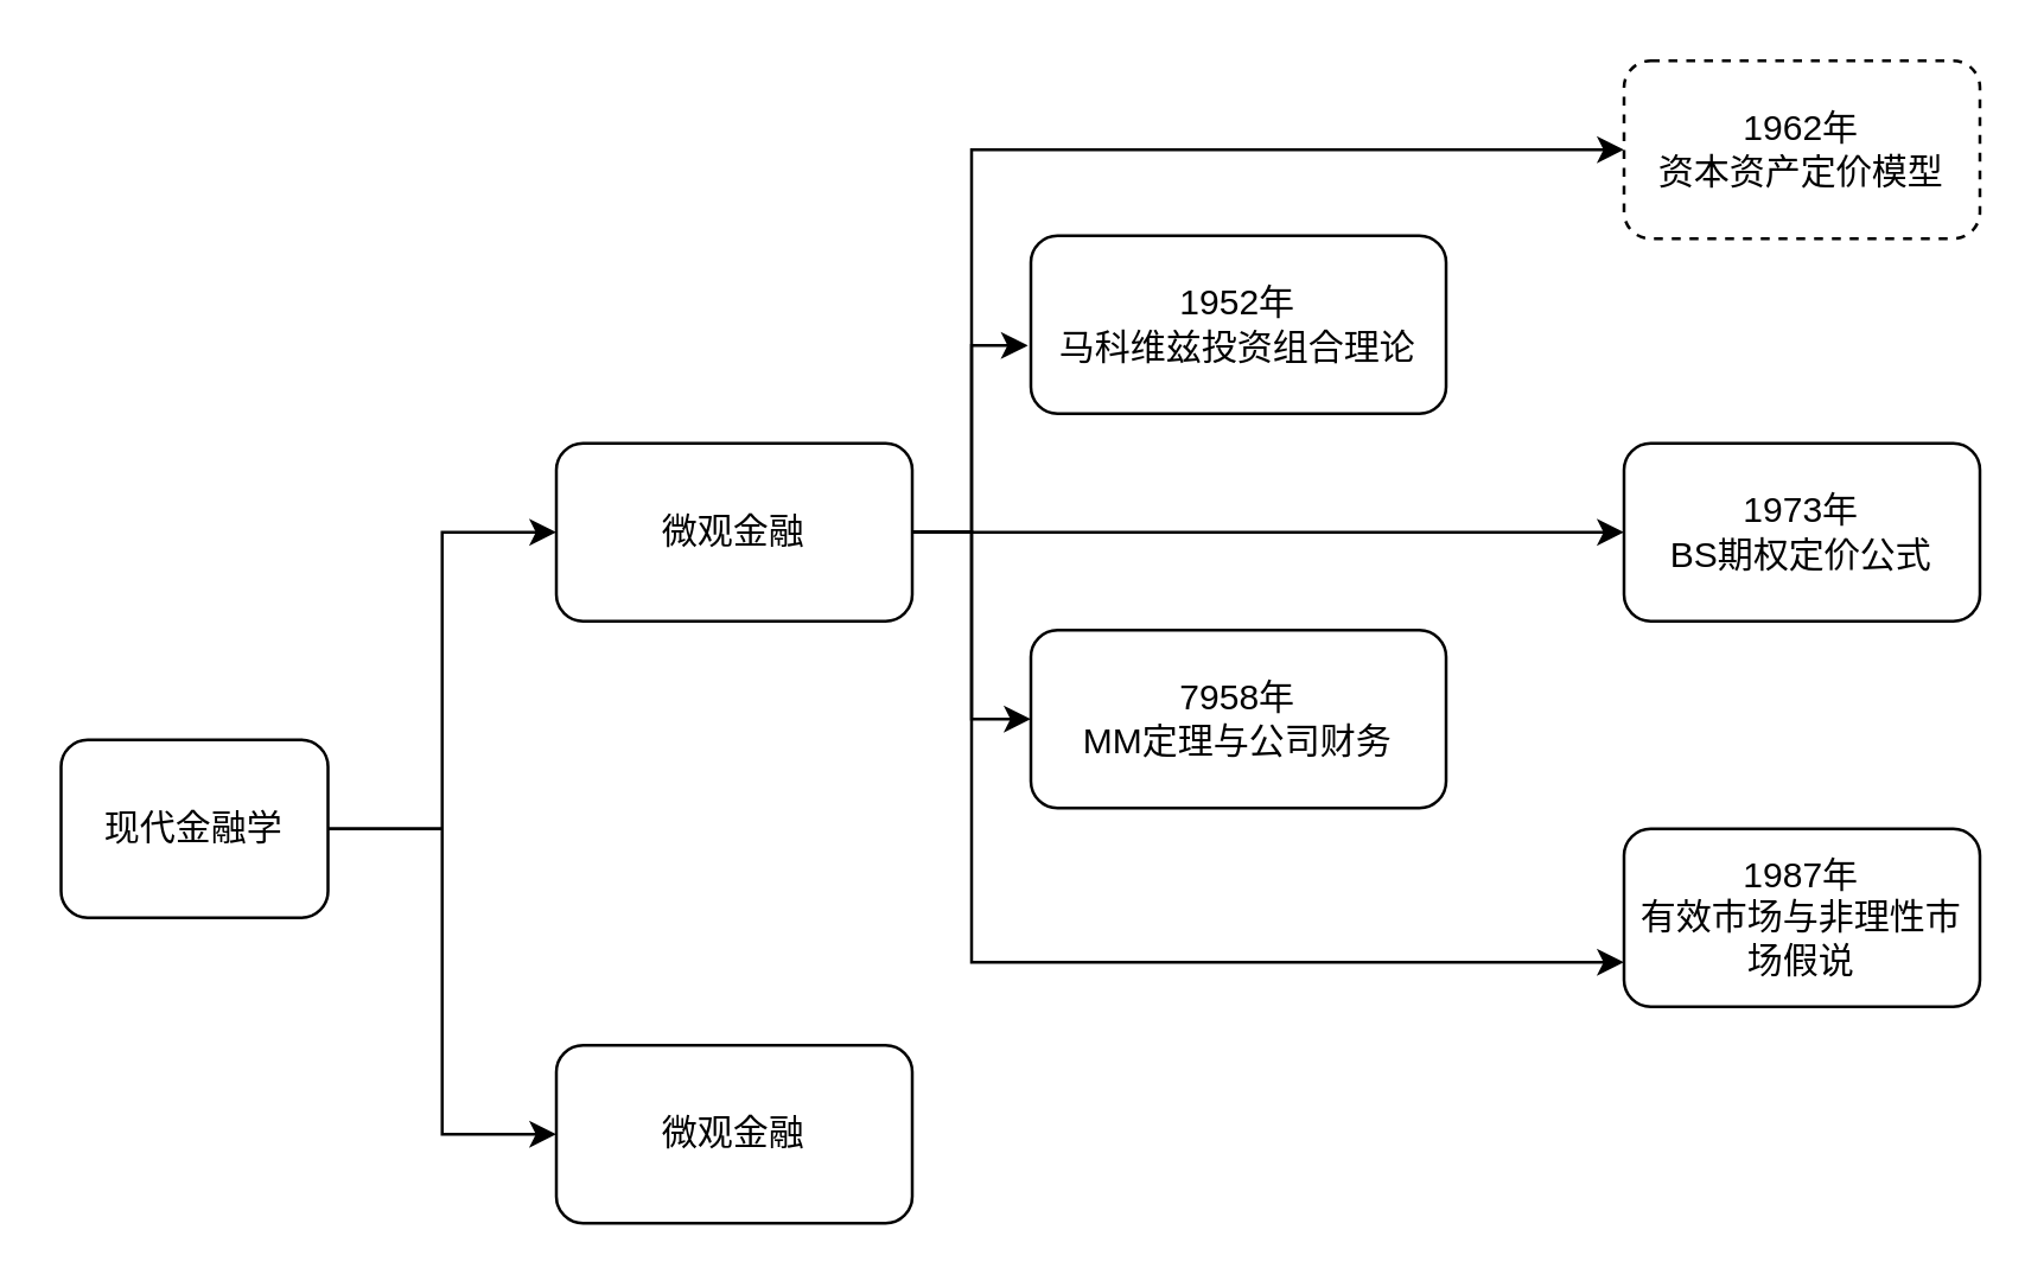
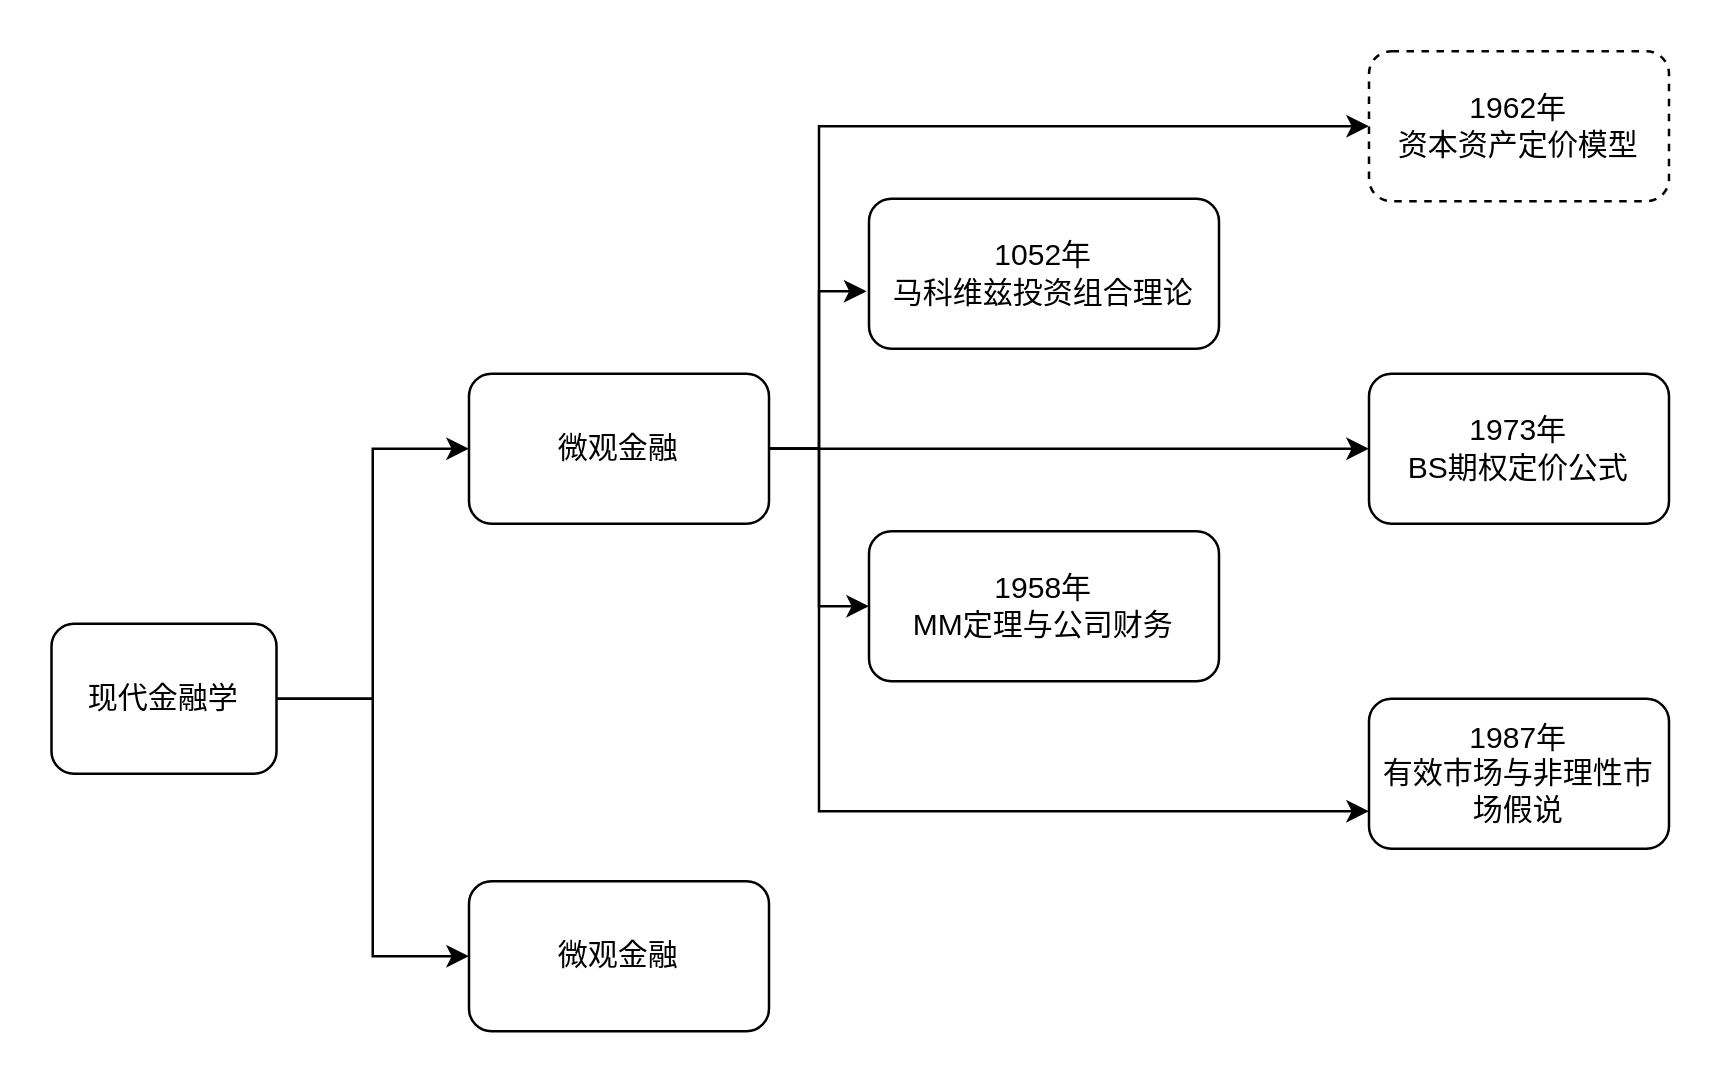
- <mxCell id="12" value="&lt;div&gt;1952年&lt;/div&gt;&lt;div&gt;马科维兹投资组合理论&lt;br&gt;&lt;/div&gt;" style="rounded=1;whiteSpace=wrap;html=1;" vertex="1" parent="1"><mxGeometry x="347" y="79" width="140" height="60" as="geometry" /></mxCell>
+ <mxCell id="12" value="&lt;div&gt;1052年&lt;/div&gt;&lt;div&gt;马科维兹投资组合理论&lt;br&gt;&lt;/div&gt;" style="rounded=1;whiteSpace=wrap;html=1;" vertex="1" parent="1"><mxGeometry x="347" y="79" width="140" height="60" as="geometry" /></mxCell>
- <mxCell id="16" value="&lt;div&gt;7958年&lt;/div&gt;&lt;div&gt;MM定理与公司财务&lt;br&gt;&lt;/div&gt;" style="rounded=1;whiteSpace=wrap;html=1;" vertex="1" parent="1"><mxGeometry x="347" y="212" width="140" height="60" as="geometry" /></mxCell>
+ <mxCell id="16" value="&lt;div&gt;1958年&lt;/div&gt;&lt;div&gt;MM定理与公司财务&lt;br&gt;&lt;/div&gt;" style="rounded=1;whiteSpace=wrap;html=1;" vertex="1" parent="1"><mxGeometry x="347" y="212" width="140" height="60" as="geometry" /></mxCell>
